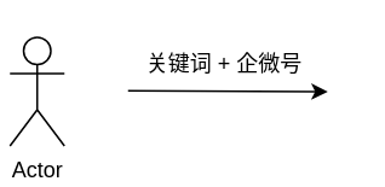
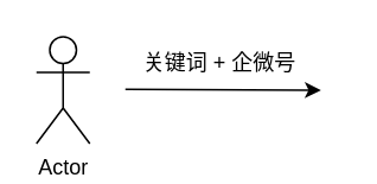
- <mxCell id="2" value="Actor" style="shape=umlActor;verticalLabelPosition=bottom;verticalAlign=top;html=1;outlineConnect=0;" vertex="1" parent="1"><mxGeometry x="5" y="20" width="30" height="60" as="geometry" /></mxCell>
+ <mxCell id="2" value="Actor" style="shape=umlActor;verticalLabelPosition=bottom;verticalAlign=top;html=1;outlineConnect=0;" vertex="1" parent="1"><mxGeometry x="20" y="20" width="30" height="60" as="geometry" /></mxCell>
